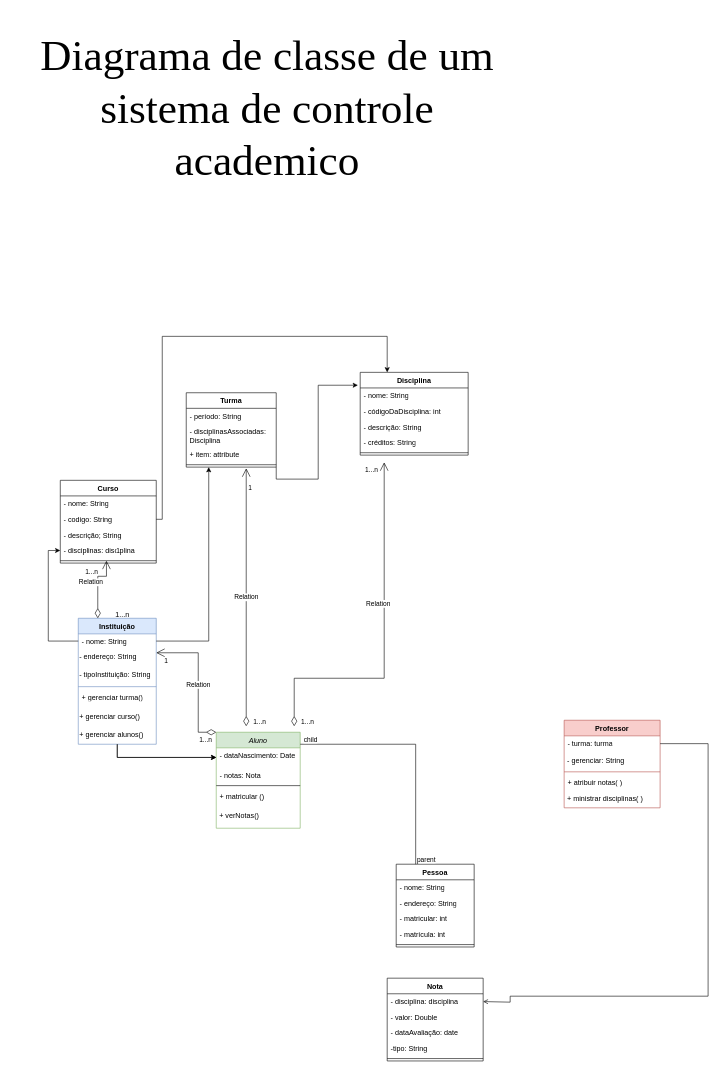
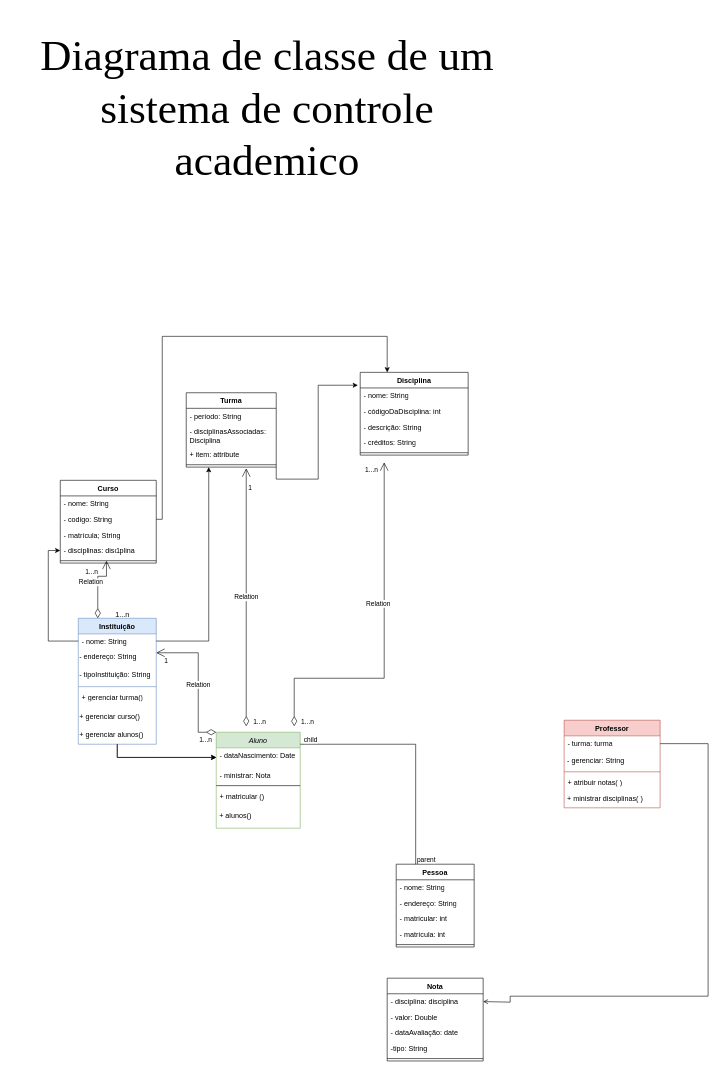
- <mxCell id="25" value="- descrição; String" style="text;strokeColor=none;fillColor=none;align=left;verticalAlign=top;spacingLeft=4;spacingRight=4;overflow=hidden;rotatable=0;points=[[0,0.5],[1,0.5]];portConstraint=eastwest;whiteSpace=wrap;html=1;" parent="22" vertex="1"><mxGeometry y="78" width="160" height="26" as="geometry" /></mxCell>
+ <mxCell id="25" value="- matrícula; String" style="text;strokeColor=none;fillColor=none;align=left;verticalAlign=top;spacingLeft=4;spacingRight=4;overflow=hidden;rotatable=0;points=[[0,0.5],[1,0.5]];portConstraint=eastwest;whiteSpace=wrap;html=1;" parent="22" vertex="1"><mxGeometry y="78" width="160" height="26" as="geometry" /></mxCell>
- <mxCell id="36" value="- notas: Nota" style="text;strokeColor=none;fillColor=none;align=left;verticalAlign=top;spacingLeft=4;spacingRight=4;overflow=hidden;rotatable=0;points=[[0,0.5],[1,0.5]];portConstraint=eastwest;whiteSpace=wrap;html=1;" parent="34" vertex="1"><mxGeometry y="58" width="140" height="26" as="geometry" /></mxCell>
+ <mxCell id="36" value="- ministrar: Nota" style="text;strokeColor=none;fillColor=none;align=left;verticalAlign=top;spacingLeft=4;spacingRight=4;overflow=hidden;rotatable=0;points=[[0,0.5],[1,0.5]];portConstraint=eastwest;whiteSpace=wrap;html=1;" parent="34" vertex="1"><mxGeometry y="58" width="140" height="26" as="geometry" /></mxCell>
- <mxCell id="40" value="&amp;nbsp;+ verNotas()" style="text;html=1;align=left;verticalAlign=middle;whiteSpace=wrap;rounded=0;" parent="34" vertex="1"><mxGeometry y="124" width="140" height="30" as="geometry" /></mxCell>
+ <mxCell id="40" value="&amp;nbsp;+ alunos()" style="text;html=1;align=left;verticalAlign=middle;whiteSpace=wrap;rounded=0;" parent="34" vertex="1"><mxGeometry y="124" width="140" height="30" as="geometry" /></mxCell>
